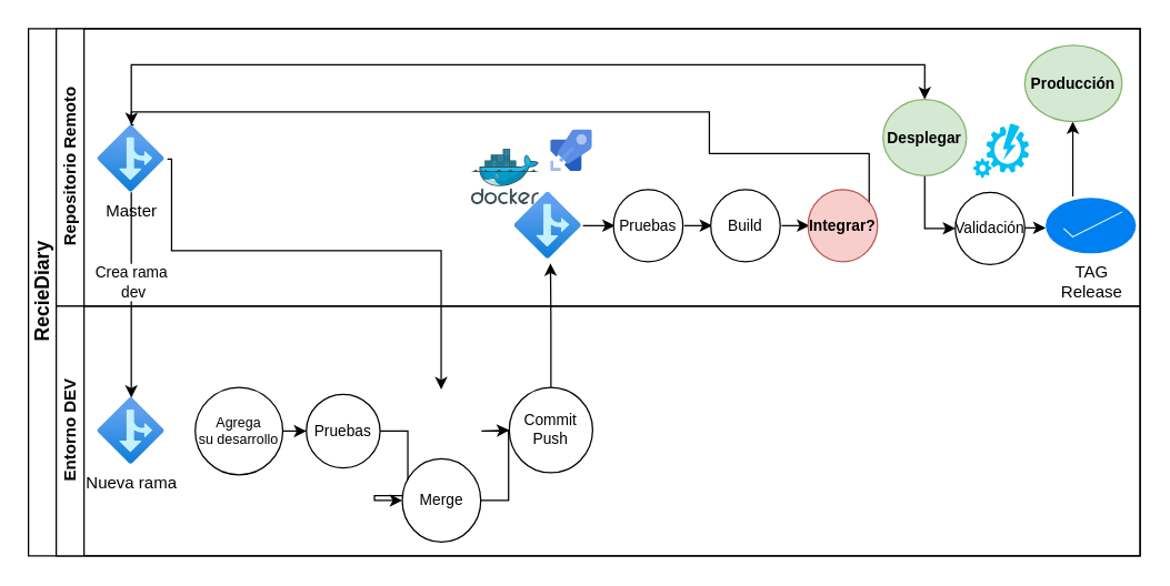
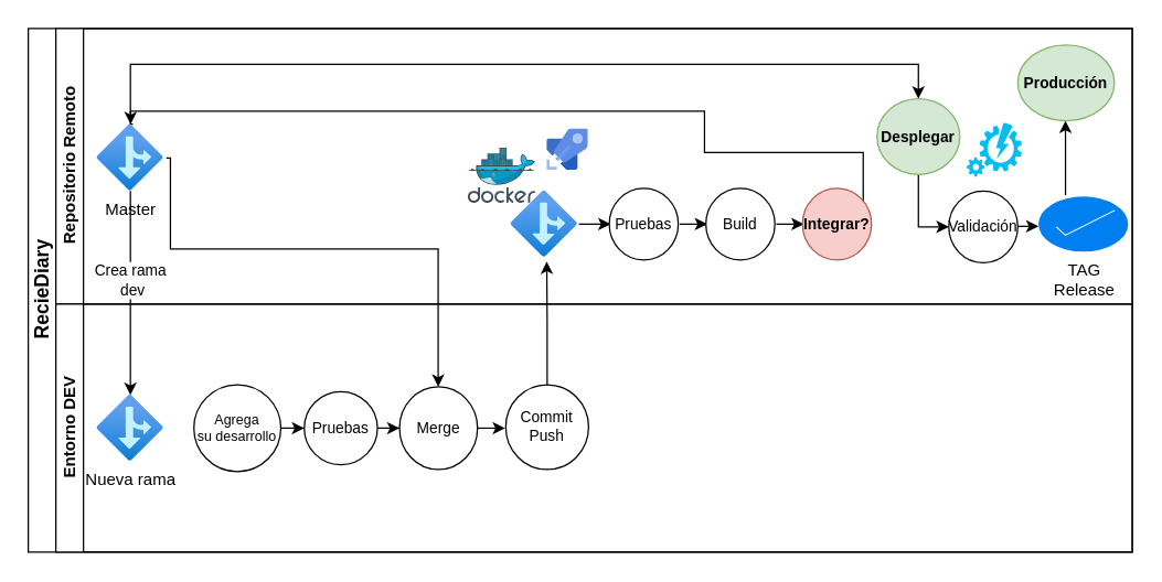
- <mxCell id="31" value="Merge" style="ellipse;whiteSpace=wrap;html=1;fontSize=11;" vertex="1" parent="24"><mxGeometry x="249" y="110" width="56.5" height="60" as="geometry" /></mxCell>
+ <mxCell id="31" value="Merge" style="ellipse;whiteSpace=wrap;html=1;fontSize=11;" vertex="1" parent="24"><mxGeometry x="249" y="60" width="56.5" height="60" as="geometry" /></mxCell>
